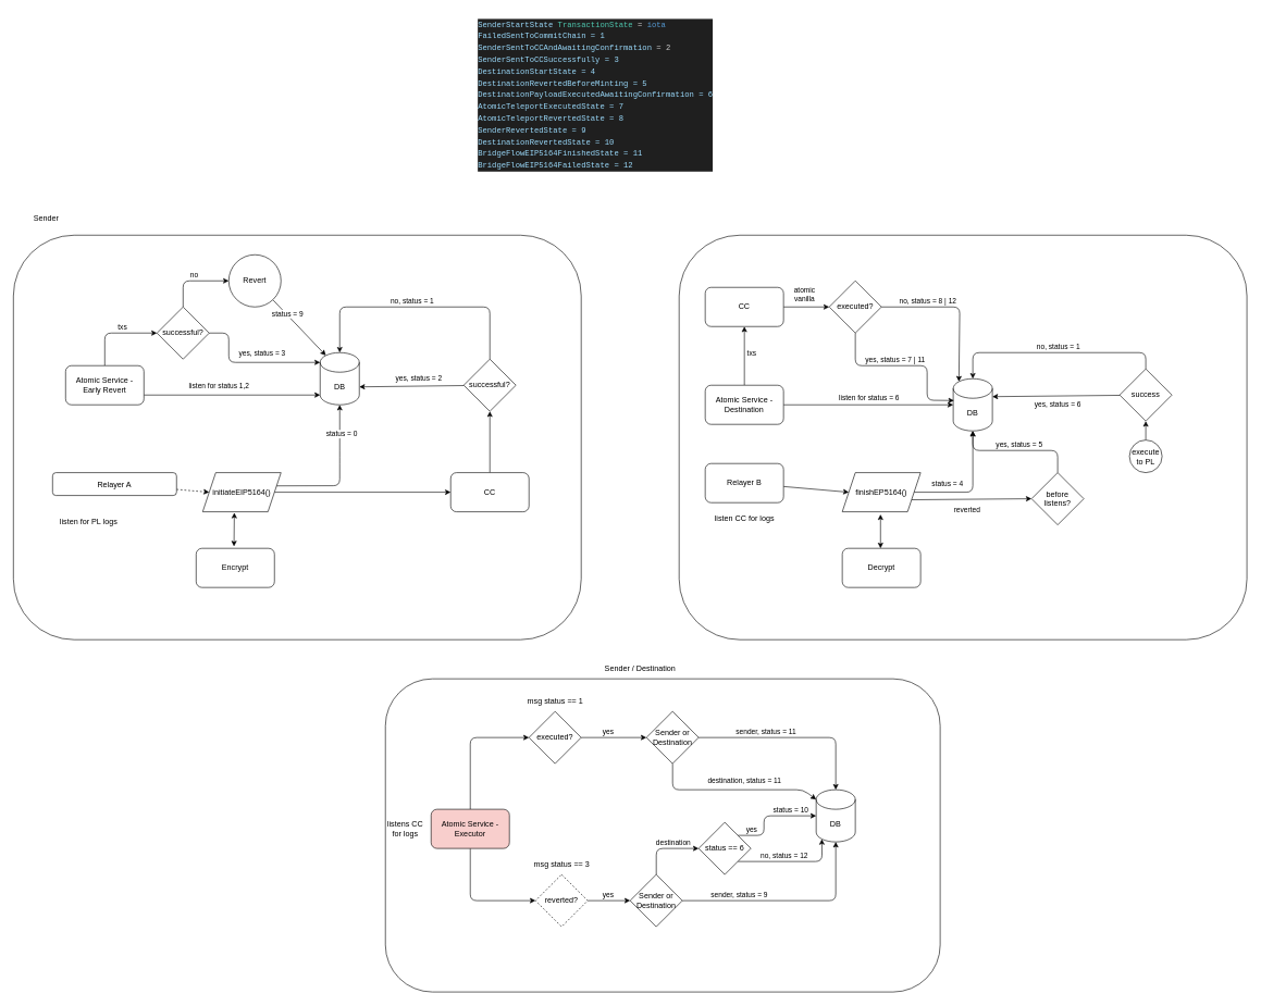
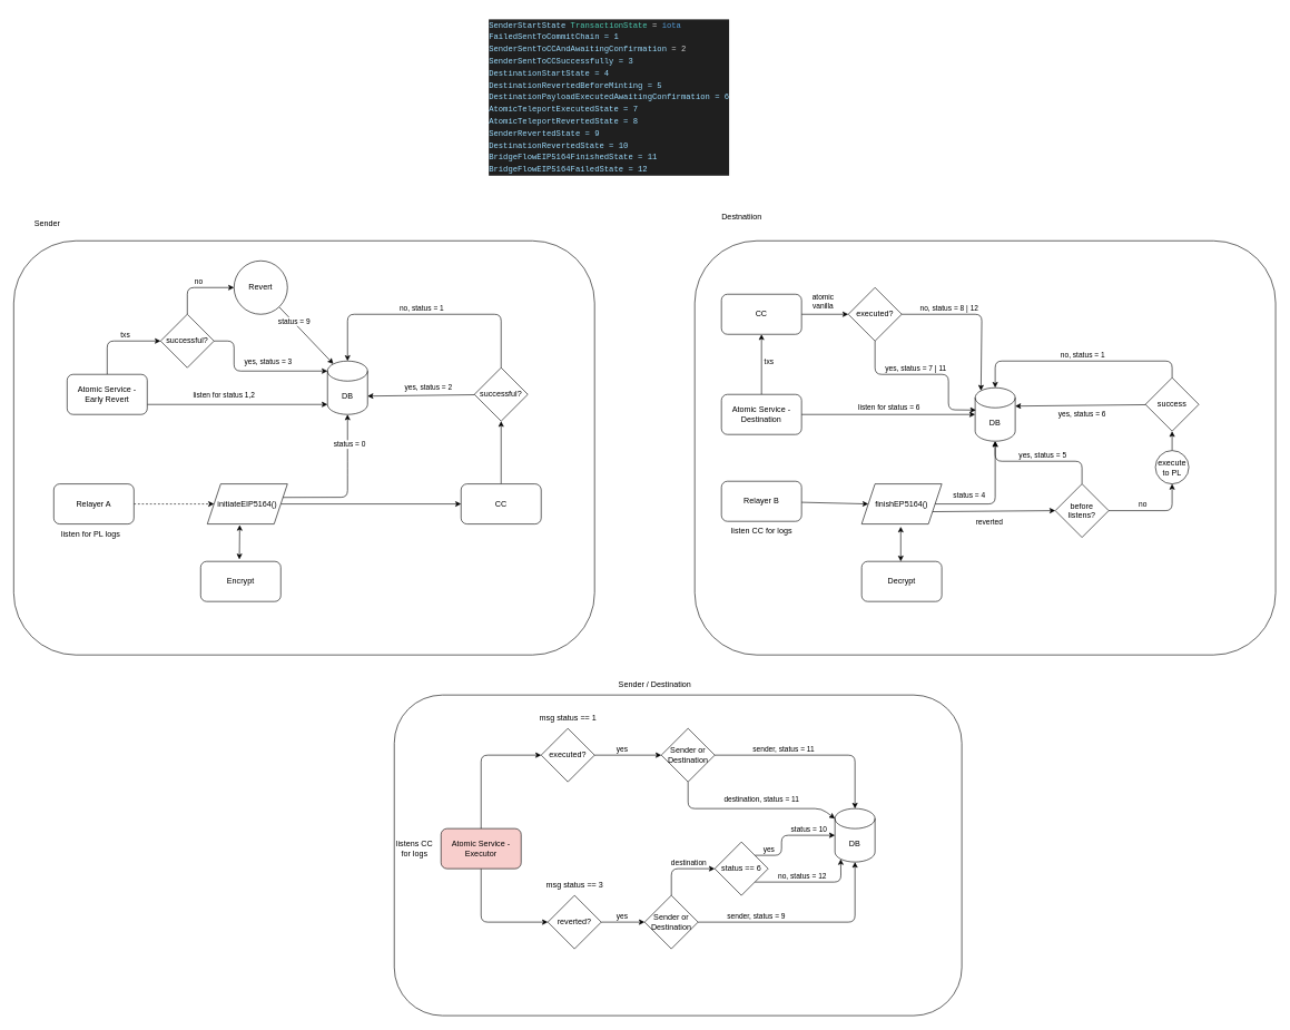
+ <mxCell id="33" value="Destnatiion" style="text;html=1;align=center;verticalAlign=middle;resizable=0;points=[];autosize=1;strokeColor=none;fillColor=none;" parent="1" vertex="1"><mxGeometry x="1070" y="310" width="80" height="30" as="geometry" /></mxCell>
- <mxCell id="35" value="Relayer B" style="rounded=1;whiteSpace=wrap;html=1;" parent="1" vertex="1"><mxGeometry x="1080" y="710" width="120" height="60" as="geometry" /></mxCell>
+ <mxCell id="35" value="Relayer B" style="rounded=1;whiteSpace=wrap;html=1;" parent="1" vertex="1"><mxGeometry x="1080" y="720" width="120" height="60" as="geometry" /></mxCell>
- <mxCell id="5" value="Relayer A" style="rounded=1;whiteSpace=wrap;html=1;" parent="1" vertex="1"><mxGeometry x="80" y="724" width="190" height="35" as="geometry" /></mxCell>
+ <mxCell id="5" value="Relayer A" style="rounded=1;whiteSpace=wrap;html=1;" parent="1" vertex="1"><mxGeometry x="80" y="724" width="120" height="60" as="geometry" /></mxCell>
+ <mxCell id="44" style="edgeStyle=none;html=1;exitX=1;exitY=0.5;exitDx=0;exitDy=0;entryX=0.5;entryY=1;entryDx=0;entryDy=0;" parent="1" source="46" target="48" edge="1"><mxGeometry relative="1" as="geometry"><Array as="points"><mxPoint x="1755" y="764" /></Array></mxGeometry></mxCell>
+ <mxCell id="45" value="no" style="edgeLabel;html=1;align=center;verticalAlign=middle;resizable=0;points=[];" parent="44" vertex="1" connectable="0"><mxGeometry x="-0.114" y="-3" relative="1" as="geometry"><mxPoint x="-10" y="-13" as="offset" /></mxGeometry></mxCell>
- <mxCell id="84" value="reverted?" style="rhombus;whiteSpace=wrap;html=1;dashed=1;" parent="1" vertex="1"><mxGeometry x="820" y="1340" width="80" height="80" as="geometry" /></mxCell>
+ <mxCell id="84" value="reverted?" style="rhombus;whiteSpace=wrap;html=1;" parent="1" vertex="1"><mxGeometry x="820" y="1340" width="80" height="80" as="geometry" /></mxCell>
